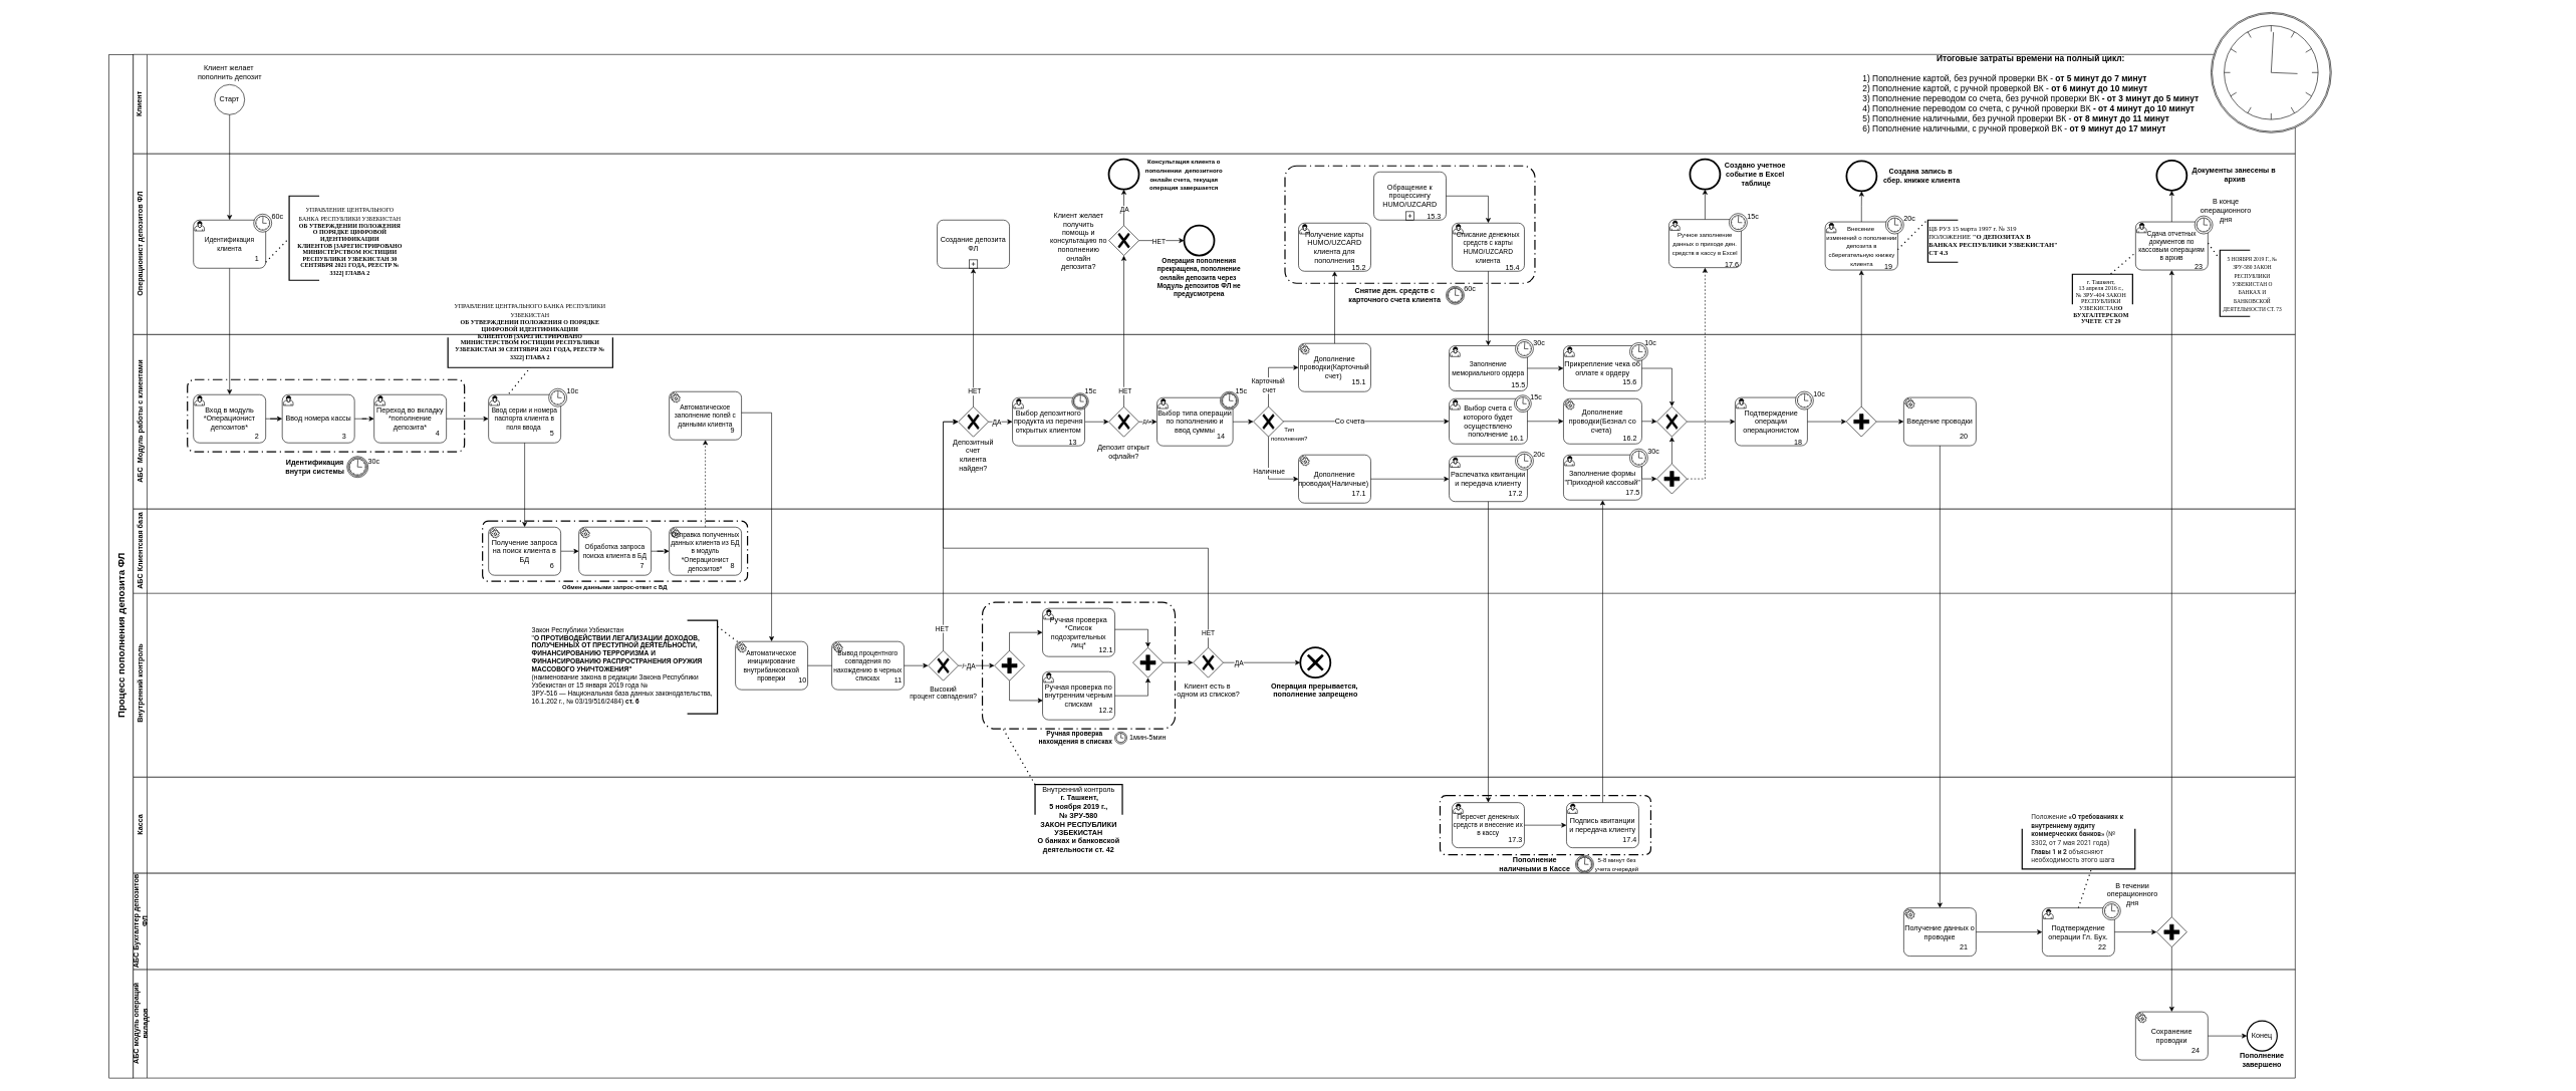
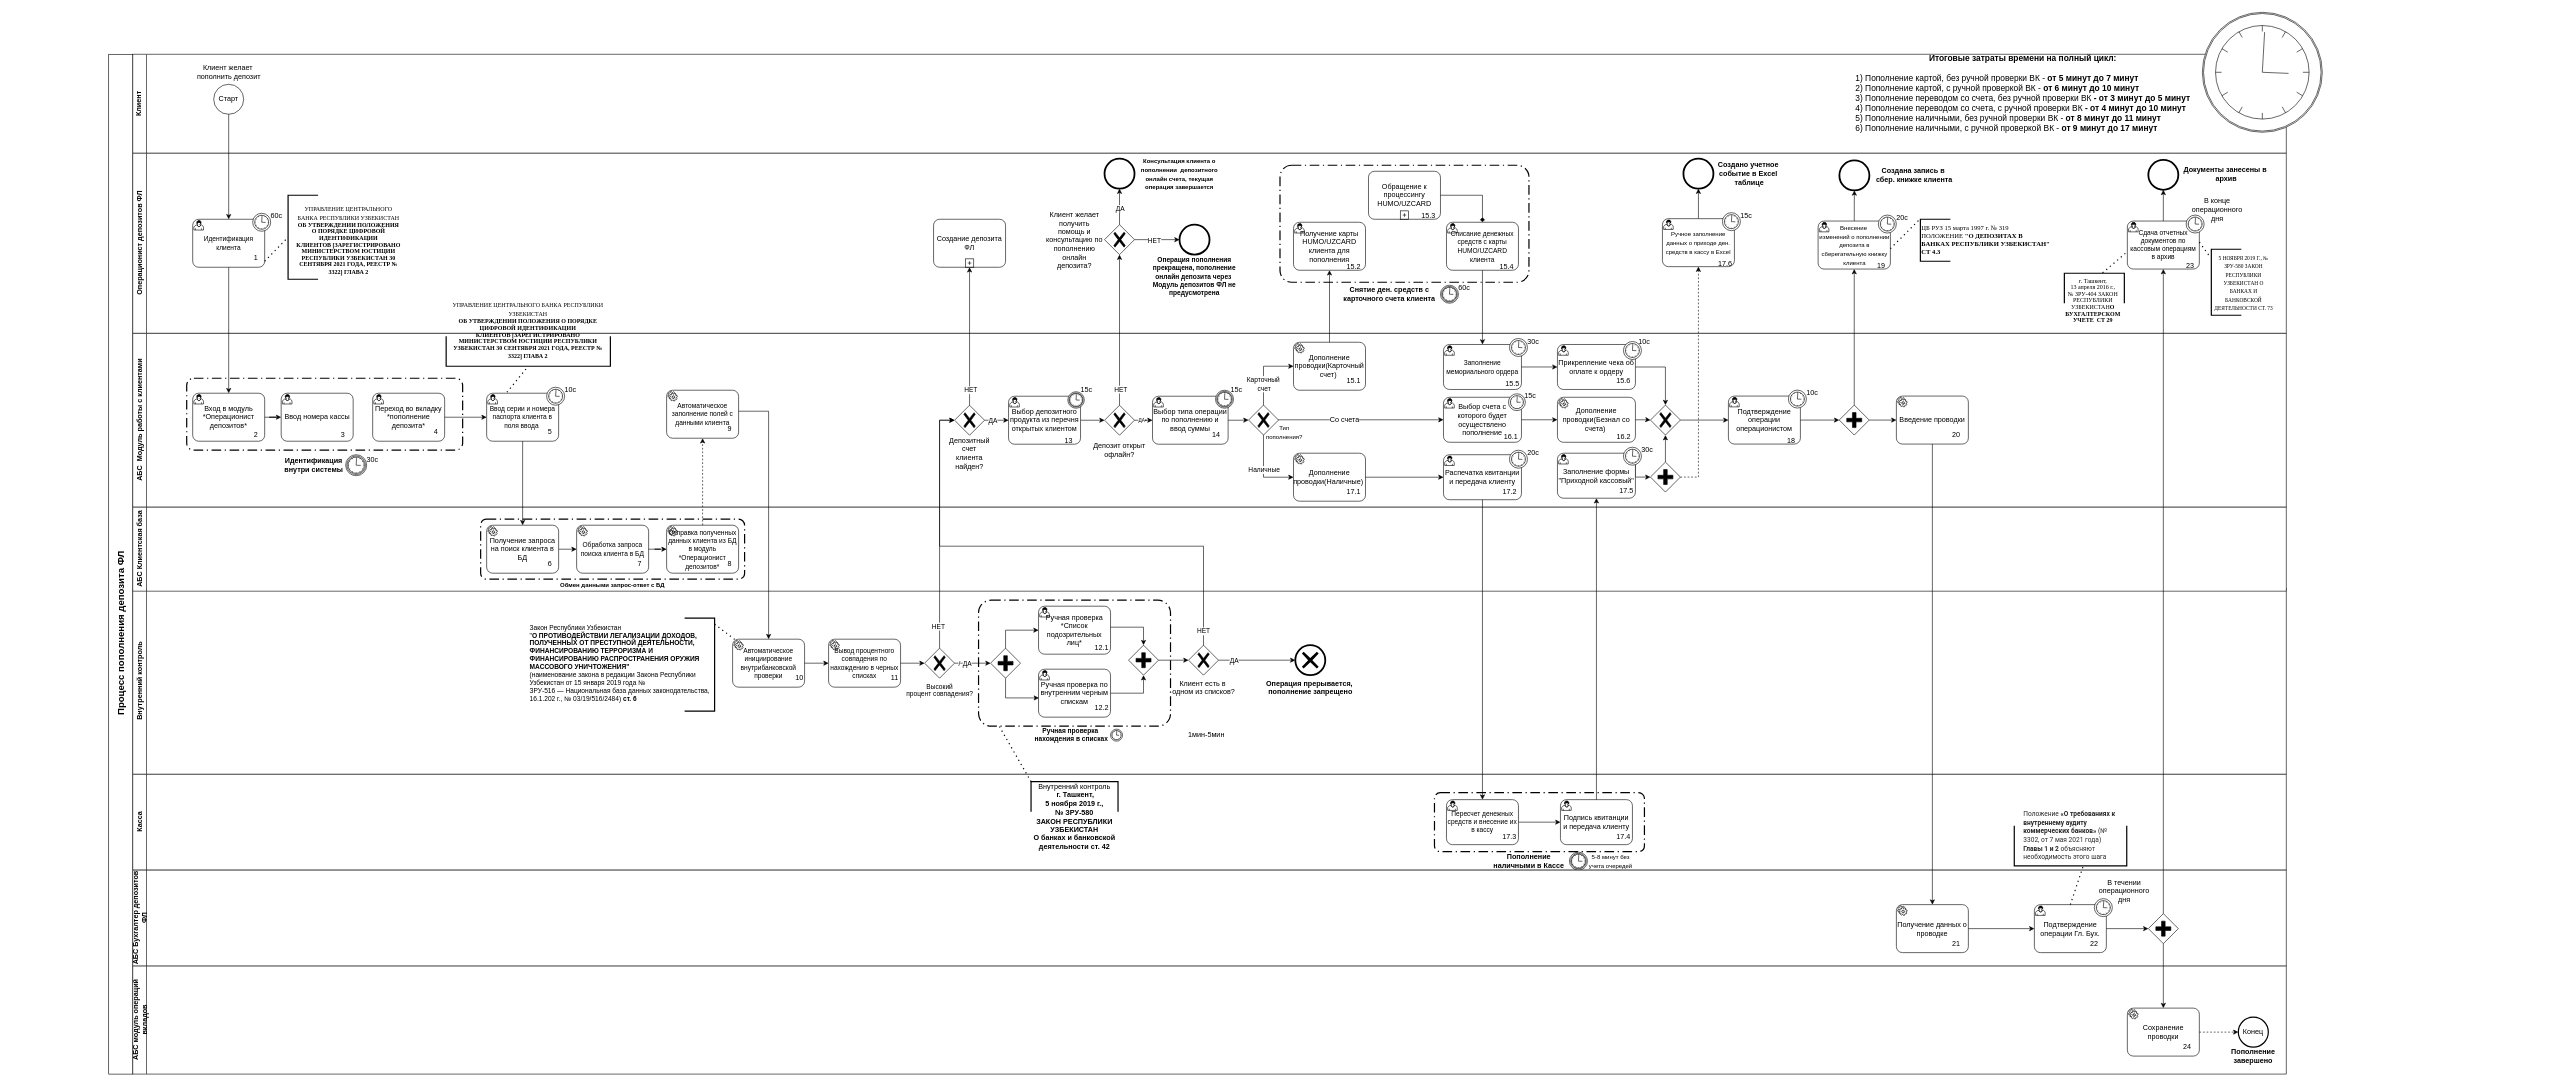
- <mxCell id="216" style="edgeStyle=orthogonalEdgeStyle;rounded=0;orthogonalLoop=1;jettySize=auto;html=1;entryX=0.5;entryY=0;entryDx=0;entryDy=0;entryPerimeter=0;" parent="173" source="214" target="209" edge="1"><mxGeometry relative="1" as="geometry" /></mxCell>
+ <mxCell id="216" style="edgeStyle=orthogonalEdgeStyle;rounded=0;orthogonalLoop=1;jettySize=auto;html=1;entryX=0.5;entryY=0;entryDx=0;entryDy=0;entryPerimeter=0;endArrow=diamond;" parent="173" source="214" target="209" edge="1"><mxGeometry relative="1" as="geometry" /></mxCell>
- <mxCell id="28" style="edgeStyle=orthogonalEdgeStyle;rounded=0;orthogonalLoop=1;jettySize=auto;html=1;" parent="25" source="29" target="32" edge="1"><mxGeometry relative="1" as="geometry" /></mxCell>
- <mxCell id="140" style="edgeStyle=orthogonalEdgeStyle;rounded=0;orthogonalLoop=1;jettySize=auto;html=1;entryX=0;entryY=0.5;entryDx=0;entryDy=0;entryPerimeter=0;endArrow=none;" parent="118" source="120" target="122" edge="1"><mxGeometry relative="1" as="geometry" /></mxCell>
+ <mxCell id="140" style="edgeStyle=orthogonalEdgeStyle;rounded=0;orthogonalLoop=1;jettySize=auto;html=1;entryX=0;entryY=0.5;entryDx=0;entryDy=0;entryPerimeter=0;" parent="118" source="120" target="122" edge="1"><mxGeometry relative="1" as="geometry" /></mxCell>
- <mxCell id="139" value="1мин-5мин" style="text;html=1;align=center;verticalAlign=middle;whiteSpace=wrap;rounded=0;" parent="118" vertex="1"><mxGeometry x="1655" y="230" width="60" height="30" as="geometry" /></mxCell>
+ <mxCell id="139" value="1мин-5мин" style="text;html=1;align=center;verticalAlign=middle;whiteSpace=wrap;rounded=0;" parent="118" vertex="1"><mxGeometry x="1760" y="230" width="60" height="30" as="geometry" /></mxCell>
- <mxCell id="172" style="edgeStyle=orthogonalEdgeStyle;rounded=0;orthogonalLoop=1;jettySize=auto;html=1;entryX=0;entryY=0.5;entryDx=0;entryDy=0;entryPerimeter=0;" parent="166" source="170" target="168" edge="1"><mxGeometry relative="1" as="geometry"><mxPoint x="3515" y="115" as="targetPoint" /></mxGeometry></mxCell>
+ <mxCell id="172" style="edgeStyle=orthogonalEdgeStyle;rounded=0;orthogonalLoop=1;jettySize=auto;html=1;entryX=0;entryY=0.5;entryDx=0;entryDy=0;entryPerimeter=0;dashed=1;" parent="166" source="170" target="168" edge="1"><mxGeometry relative="1" as="geometry"><mxPoint x="3515" y="115" as="targetPoint" /></mxGeometry></mxCell>
